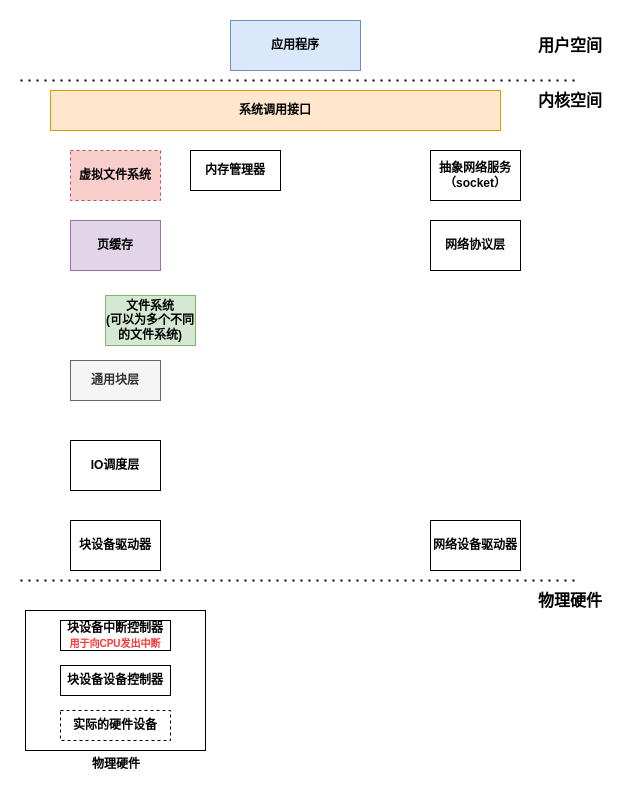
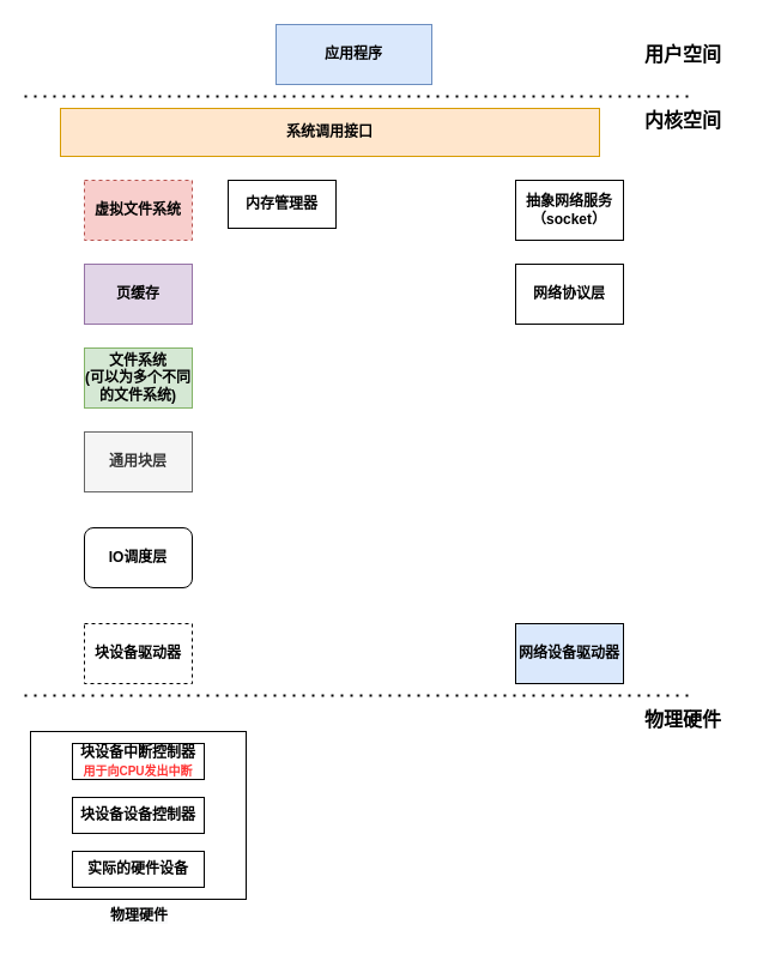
- <mxCell id="10" value="&lt;b&gt;文件系统&lt;br&gt;(可以为多个不同的文件系统)&lt;br&gt;&lt;/b&gt;" style="rounded=0;whiteSpace=wrap;html=1;fillColor=#d5e8d4;strokeColor=#82b366;" parent="1" vertex="1"><mxGeometry x="105" y="295" width="90" height="50" as="geometry" /></mxCell>
+ <mxCell id="10" value="&lt;b&gt;文件系统&lt;br&gt;(可以为多个不同的文件系统)&lt;br&gt;&lt;/b&gt;" style="rounded=0;whiteSpace=wrap;html=1;fillColor=#d5e8d4;strokeColor=#82b366;" parent="1" vertex="1"><mxGeometry x="70" y="290" width="90" height="50" as="geometry" /></mxCell>
- <mxCell id="17" value="&lt;b&gt;通用块层&lt;br&gt;&lt;/b&gt;" style="rounded=0;whiteSpace=wrap;html=1;fillColor=#f5f5f5;strokeColor=#666666;fontColor=#333333;" parent="1" vertex="1"><mxGeometry x="70" y="360" width="90" height="40" as="geometry" /></mxCell>
+ <mxCell id="17" value="&lt;b&gt;通用块层&lt;br&gt;&lt;/b&gt;" style="rounded=0;whiteSpace=wrap;html=1;fillColor=#f5f5f5;strokeColor=#666666;fontColor=#333333;" parent="1" vertex="1"><mxGeometry x="70" y="360" width="90" height="50" as="geometry" /></mxCell>
- <mxCell id="12" value="&lt;b&gt;IO调度层&lt;br&gt;&lt;/b&gt;" style="rounded=0;whiteSpace=wrap;html=1;" parent="1" vertex="1"><mxGeometry x="70" y="440" width="90" height="50" as="geometry" /></mxCell>
+ <mxCell id="12" value="&lt;b&gt;IO调度层&lt;br&gt;&lt;/b&gt;" style="whiteSpace=wrap;html=1;rounded=1;" parent="1" vertex="1"><mxGeometry x="70" y="440" width="90" height="50" as="geometry" /></mxCell>
- <mxCell id="13" value="&lt;b&gt;块设备驱动器&lt;br&gt;&lt;/b&gt;" style="rounded=0;whiteSpace=wrap;html=1;" parent="1" vertex="1"><mxGeometry x="70" y="520" width="90" height="50" as="geometry" /></mxCell>
+ <mxCell id="13" value="&lt;b&gt;块设备驱动器&lt;br&gt;&lt;/b&gt;" style="rounded=0;whiteSpace=wrap;html=1;dashed=1;" parent="1" vertex="1"><mxGeometry x="70" y="520" width="90" height="50" as="geometry" /></mxCell>
- <mxCell id="15" value="&lt;b&gt;网络设备驱动器&lt;/b&gt;" style="rounded=0;whiteSpace=wrap;html=1;" parent="1" vertex="1"><mxGeometry x="430" y="520" width="90" height="50" as="geometry" /></mxCell>
+ <mxCell id="15" value="&lt;b&gt;网络设备驱动器&lt;/b&gt;" style="rounded=0;whiteSpace=wrap;html=1;fillColor=#dae8fc;" parent="1" vertex="1"><mxGeometry x="430" y="520" width="90" height="50" as="geometry" /></mxCell>
- <mxCell id="22" value="&lt;b&gt;实际的硬件设备&lt;br&gt;&lt;/b&gt;" style="rounded=0;whiteSpace=wrap;html=1;dashed=1;" parent="1" vertex="1"><mxGeometry x="60" y="710" width="110" height="30" as="geometry" /></mxCell>
+ <mxCell id="22" value="&lt;b&gt;实际的硬件设备&lt;br&gt;&lt;/b&gt;" style="rounded=0;whiteSpace=wrap;html=1;" parent="1" vertex="1"><mxGeometry x="60" y="710" width="110" height="30" as="geometry" /></mxCell>
